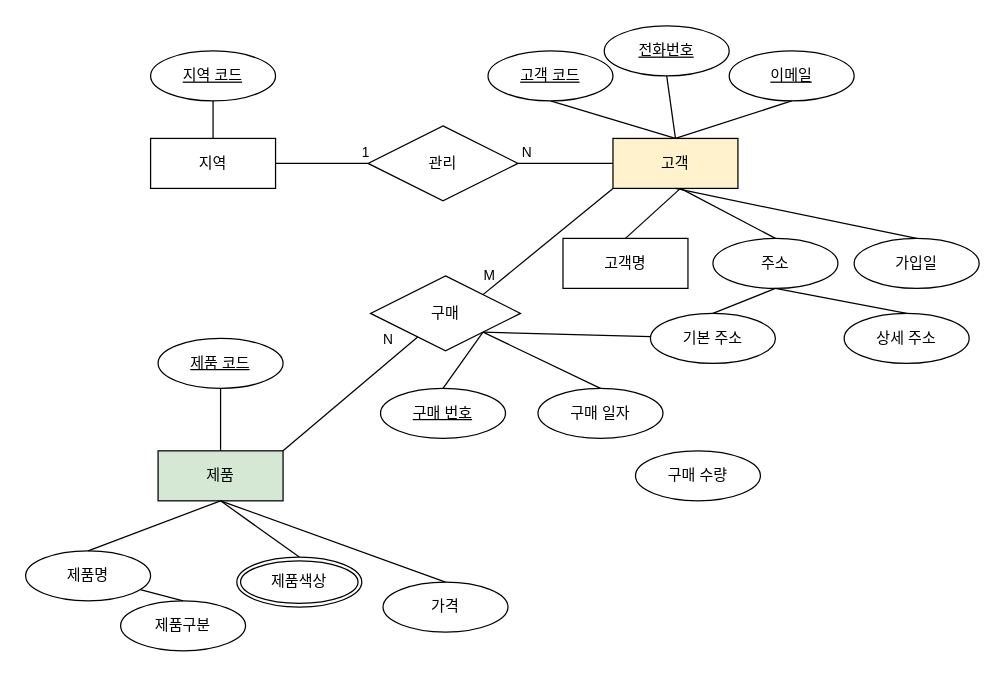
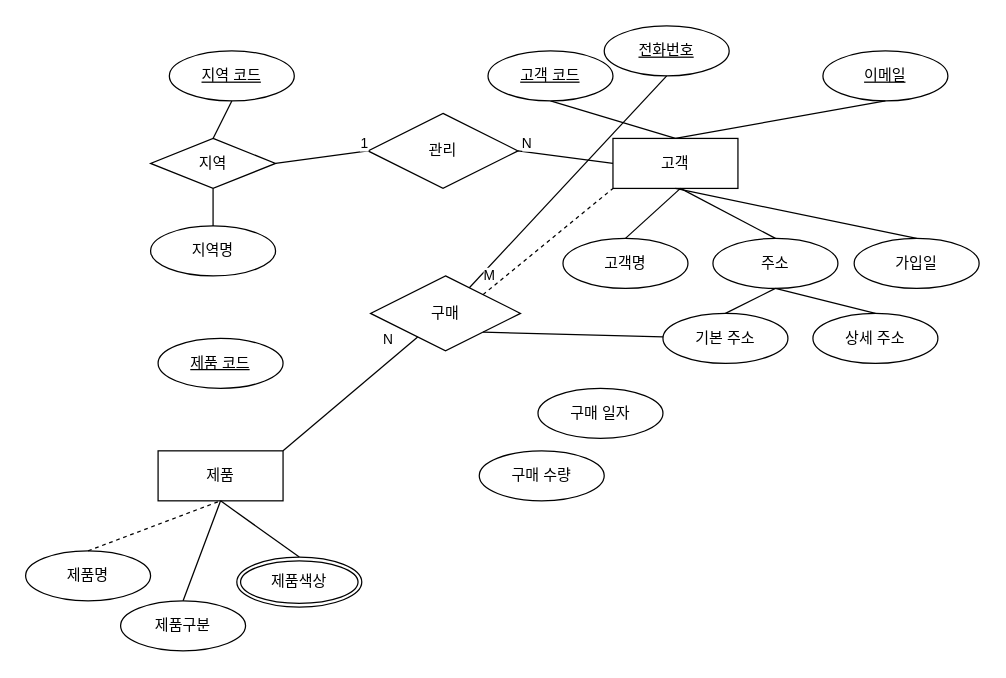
- <mxCell id="14" value="지역 코드" style="ellipse;whiteSpace=wrap;html=1;align=center;fontStyle=4;" vertex="1" parent="1"><mxGeometry x="120" y="40" width="100" height="40" as="geometry" /></mxCell>
+ <mxCell id="14" value="지역 코드" style="ellipse;whiteSpace=wrap;html=1;align=center;fontStyle=4;" vertex="1" parent="1"><mxGeometry x="135" y="40" width="100" height="40" as="geometry" /></mxCell>
- <mxCell id="34" value="이메일" style="ellipse;whiteSpace=wrap;html=1;align=center;fontStyle=4;" vertex="1" parent="1"><mxGeometry x="583" y="40" width="100" height="40" as="geometry" /></mxCell>
+ <mxCell id="34" value="이메일" style="ellipse;whiteSpace=wrap;html=1;align=center;fontStyle=4;" vertex="1" parent="1"><mxGeometry x="658" y="40" width="100" height="40" as="geometry" /></mxCell>
- <mxCell id="10" value="" style="endArrow=none;html=1;rounded=0;entryX=0.5;entryY=0;entryDx=0;entryDy=0;exitX=0.5;exitY=1;exitDx=0;exitDy=0;" edge="1" parent="1" source="5" target="2"><mxGeometry relative="1" as="geometry"><mxPoint x="600" y="60" as="sourcePoint" /><mxPoint x="675" y="110" as="targetPoint" /></mxGeometry></mxCell>
+ <mxCell id="10" value="" style="endArrow=none;html=1;rounded=0;exitX=0.5;exitY=1;exitDx=0;exitDy=0;" edge="1" parent="1" source="5" target="43"><mxGeometry relative="1" as="geometry"><mxPoint x="600" y="60" as="sourcePoint" /><mxPoint x="675" y="110" as="targetPoint" /></mxGeometry></mxCell>
- <mxCell id="13" value="지역" style="whiteSpace=wrap;html=1;align=center;" vertex="1" parent="1"><mxGeometry x="120" y="110" width="100" height="40" as="geometry" /></mxCell>
+ <mxCell id="13" value="지역" style="rhombus;whiteSpace=wrap;html=1;align=center;" vertex="1" parent="1"><mxGeometry x="120" y="110" width="100" height="40" as="geometry" /></mxCell>
- <mxCell id="38" value="관리" style="shape=rhombus;perimeter=rhombusPerimeter;whiteSpace=wrap;html=1;align=center;" vertex="1" parent="1"><mxGeometry x="294" y="100" width="120" height="60" as="geometry" /></mxCell>
+ <mxCell id="38" value="관리" style="shape=rhombus;perimeter=rhombusPerimeter;whiteSpace=wrap;html=1;align=center;" vertex="1" parent="1"><mxGeometry x="294" y="90" width="120" height="60" as="geometry" /></mxCell>
- <mxCell id="2" value="고객" style="whiteSpace=wrap;html=1;align=center;fillColor=#fff2cc;" vertex="1" parent="1"><mxGeometry x="490" y="110" width="100" height="40" as="geometry" /></mxCell>
+ <mxCell id="2" value="고객" style="whiteSpace=wrap;html=1;align=center;" vertex="1" parent="1"><mxGeometry x="490" y="110" width="100" height="40" as="geometry" /></mxCell>
+ <mxCell id="17" value="" style="endArrow=none;html=1;rounded=0;exitX=0.5;exitY=1;exitDx=0;exitDy=0;entryX=0.5;entryY=0;entryDx=0;entryDy=0;" edge="1" parent="1" source="13" target="15"><mxGeometry relative="1" as="geometry"><mxPoint x="50" y="310" as="sourcePoint" /><mxPoint x="210" y="310" as="targetPoint" /></mxGeometry></mxCell>
- <mxCell id="46" value="" style="endArrow=none;html=1;rounded=0;entryX=0;entryY=1;entryDx=0;entryDy=0;exitX=1;exitY=0;exitDx=0;exitDy=0;" edge="1" parent="1" source="43" target="2"><mxGeometry relative="1" as="geometry"><mxPoint x="150" y="370" as="sourcePoint" /><mxPoint x="310" y="370" as="targetPoint" /></mxGeometry></mxCell>
+ <mxCell id="46" value="" style="endArrow=none;html=1;rounded=0;entryX=0;entryY=1;entryDx=0;entryDy=0;exitX=1;exitY=0;exitDx=0;exitDy=0;dashed=1;" edge="1" parent="1" source="43" target="2"><mxGeometry relative="1" as="geometry"><mxPoint x="150" y="370" as="sourcePoint" /><mxPoint x="310" y="370" as="targetPoint" /></mxGeometry></mxCell>
+ <mxCell id="15" value="지역명" style="ellipse;whiteSpace=wrap;html=1;align=center;" vertex="1" parent="1"><mxGeometry x="120" y="180" width="100" height="40" as="geometry" /></mxCell>
- <mxCell id="3" value="고객명" style="whiteSpace=wrap;html=1;align=center;rounded=0;" vertex="1" parent="1"><mxGeometry x="450" y="190" width="100" height="40" as="geometry" /></mxCell>
+ <mxCell id="3" value="고객명" style="ellipse;whiteSpace=wrap;html=1;align=center;" vertex="1" parent="1"><mxGeometry x="450" y="190" width="100" height="40" as="geometry" /></mxCell>
- <mxCell id="31" value="기본 주소" style="ellipse;whiteSpace=wrap;html=1;align=center;" vertex="1" parent="1"><mxGeometry x="520" y="250" width="100" height="40" as="geometry" /></mxCell>
+ <mxCell id="31" value="기본 주소" style="ellipse;whiteSpace=wrap;html=1;align=center;" vertex="1" parent="1"><mxGeometry x="530" y="250" width="100" height="40" as="geometry" /></mxCell>
- <mxCell id="30" value="상세 주소" style="ellipse;whiteSpace=wrap;html=1;align=center;" vertex="1" parent="1"><mxGeometry x="675" y="250" width="100" height="40" as="geometry" /></mxCell>
+ <mxCell id="30" value="상세 주소" style="ellipse;whiteSpace=wrap;html=1;align=center;" vertex="1" parent="1"><mxGeometry x="650" y="250" width="100" height="40" as="geometry" /></mxCell>
- <mxCell id="48" value="" style="endArrow=none;html=1;rounded=0;exitX=1;exitY=1;exitDx=0;exitDy=0;entryX=0.5;entryY=0;entryDx=0;entryDy=0;" edge="1" parent="1" source="43" target="29"><mxGeometry relative="1" as="geometry"><mxPoint x="420" y="430" as="sourcePoint" /><mxPoint x="580" y="430" as="targetPoint" /></mxGeometry></mxCell>
- <mxCell id="50" value="" style="endArrow=none;html=1;rounded=0;exitX=1;exitY=1;exitDx=0;exitDy=0;entryX=0.5;entryY=0;entryDx=0;entryDy=0;" edge="1" parent="1" source="43" target="28"><mxGeometry relative="1" as="geometry"><mxPoint x="420" y="430" as="sourcePoint" /><mxPoint x="580" y="430" as="targetPoint" /></mxGeometry></mxCell>
- <mxCell id="29" value="구매 번호" style="ellipse;whiteSpace=wrap;html=1;align=center;fontStyle=4;" vertex="1" parent="1"><mxGeometry x="304" y="310" width="100" height="40" as="geometry" /></mxCell>
- <mxCell id="23" value="" style="endArrow=none;html=1;rounded=0;exitX=0.5;exitY=1;exitDx=0;exitDy=0;entryX=0.5;entryY=0;entryDx=0;entryDy=0;" edge="1" parent="1" source="22" target="18"><mxGeometry relative="1" as="geometry"><mxPoint x="106" y="390" as="sourcePoint" /><mxPoint x="266" y="390" as="targetPoint" /></mxGeometry></mxCell>
- <mxCell id="18" value="제품" style="whiteSpace=wrap;html=1;align=center;fillColor=#d5e8d4;" vertex="1" parent="1"><mxGeometry x="126" y="360" width="100" height="40" as="geometry" /></mxCell>
+ <mxCell id="18" value="제품" style="whiteSpace=wrap;html=1;align=center;" vertex="1" parent="1"><mxGeometry x="126" y="360" width="100" height="40" as="geometry" /></mxCell>
- <mxCell id="27" value="구매 수량" style="ellipse;whiteSpace=wrap;html=1;align=center;" vertex="1" parent="1"><mxGeometry x="508" y="360" width="100" height="40" as="geometry" /></mxCell>
+ <mxCell id="27" value="구매 수량" style="ellipse;whiteSpace=wrap;html=1;align=center;" vertex="1" parent="1"><mxGeometry x="383" y="360" width="100" height="40" as="geometry" /></mxCell>
- <mxCell id="24" value="" style="endArrow=none;html=1;rounded=0;exitX=0.5;exitY=0;exitDx=0;exitDy=0;entryX=0.5;entryY=1;entryDx=0;entryDy=0;" edge="1" parent="1" source="19" target="18"><mxGeometry relative="1" as="geometry"><mxPoint x="106" y="390" as="sourcePoint" /><mxPoint x="166" y="400" as="targetPoint" /></mxGeometry></mxCell>
+ <mxCell id="24" value="" style="endArrow=none;html=1;rounded=0;exitX=0.5;exitY=0;exitDx=0;exitDy=0;entryX=0.5;entryY=1;entryDx=0;entryDy=0;dashed=1;" edge="1" parent="1" source="19" target="18"><mxGeometry relative="1" as="geometry"><mxPoint x="106" y="390" as="sourcePoint" /><mxPoint x="166" y="400" as="targetPoint" /></mxGeometry></mxCell>
- <mxCell id="26" value="" style="endArrow=none;html=1;rounded=0;exitX=0.5;exitY=1;exitDx=0;exitDy=0;entryX=0.5;entryY=0;entryDx=0;entryDy=0;" edge="1" parent="1" source="18" target="21"><mxGeometry relative="1" as="geometry"><mxPoint x="96" y="390" as="sourcePoint" /><mxPoint x="256" y="390" as="targetPoint" /></mxGeometry></mxCell>
- <mxCell id="25" value="" style="endArrow=none;html=1;rounded=0;exitX=0.5;exitY=0;exitDx=0;exitDy=0;" edge="1" parent="1" source="20" target="19"><mxGeometry relative="1" as="geometry"><mxPoint x="96" y="390" as="sourcePoint" /><mxPoint x="166" y="400" as="targetPoint" /></mxGeometry></mxCell>
+ <mxCell id="25" value="" style="endArrow=none;html=1;rounded=0;exitX=0.5;exitY=0;exitDx=0;exitDy=0;entryX=0.5;entryY=1;entryDx=0;entryDy=0;" edge="1" parent="1" source="20" target="18"><mxGeometry relative="1" as="geometry"><mxPoint x="96" y="390" as="sourcePoint" /><mxPoint x="166" y="400" as="targetPoint" /></mxGeometry></mxCell>
- <mxCell id="21" value="가격" style="ellipse;whiteSpace=wrap;html=1;align=center;" vertex="1" parent="1"><mxGeometry x="306" y="465" width="100" height="40" as="geometry" /></mxCell>
